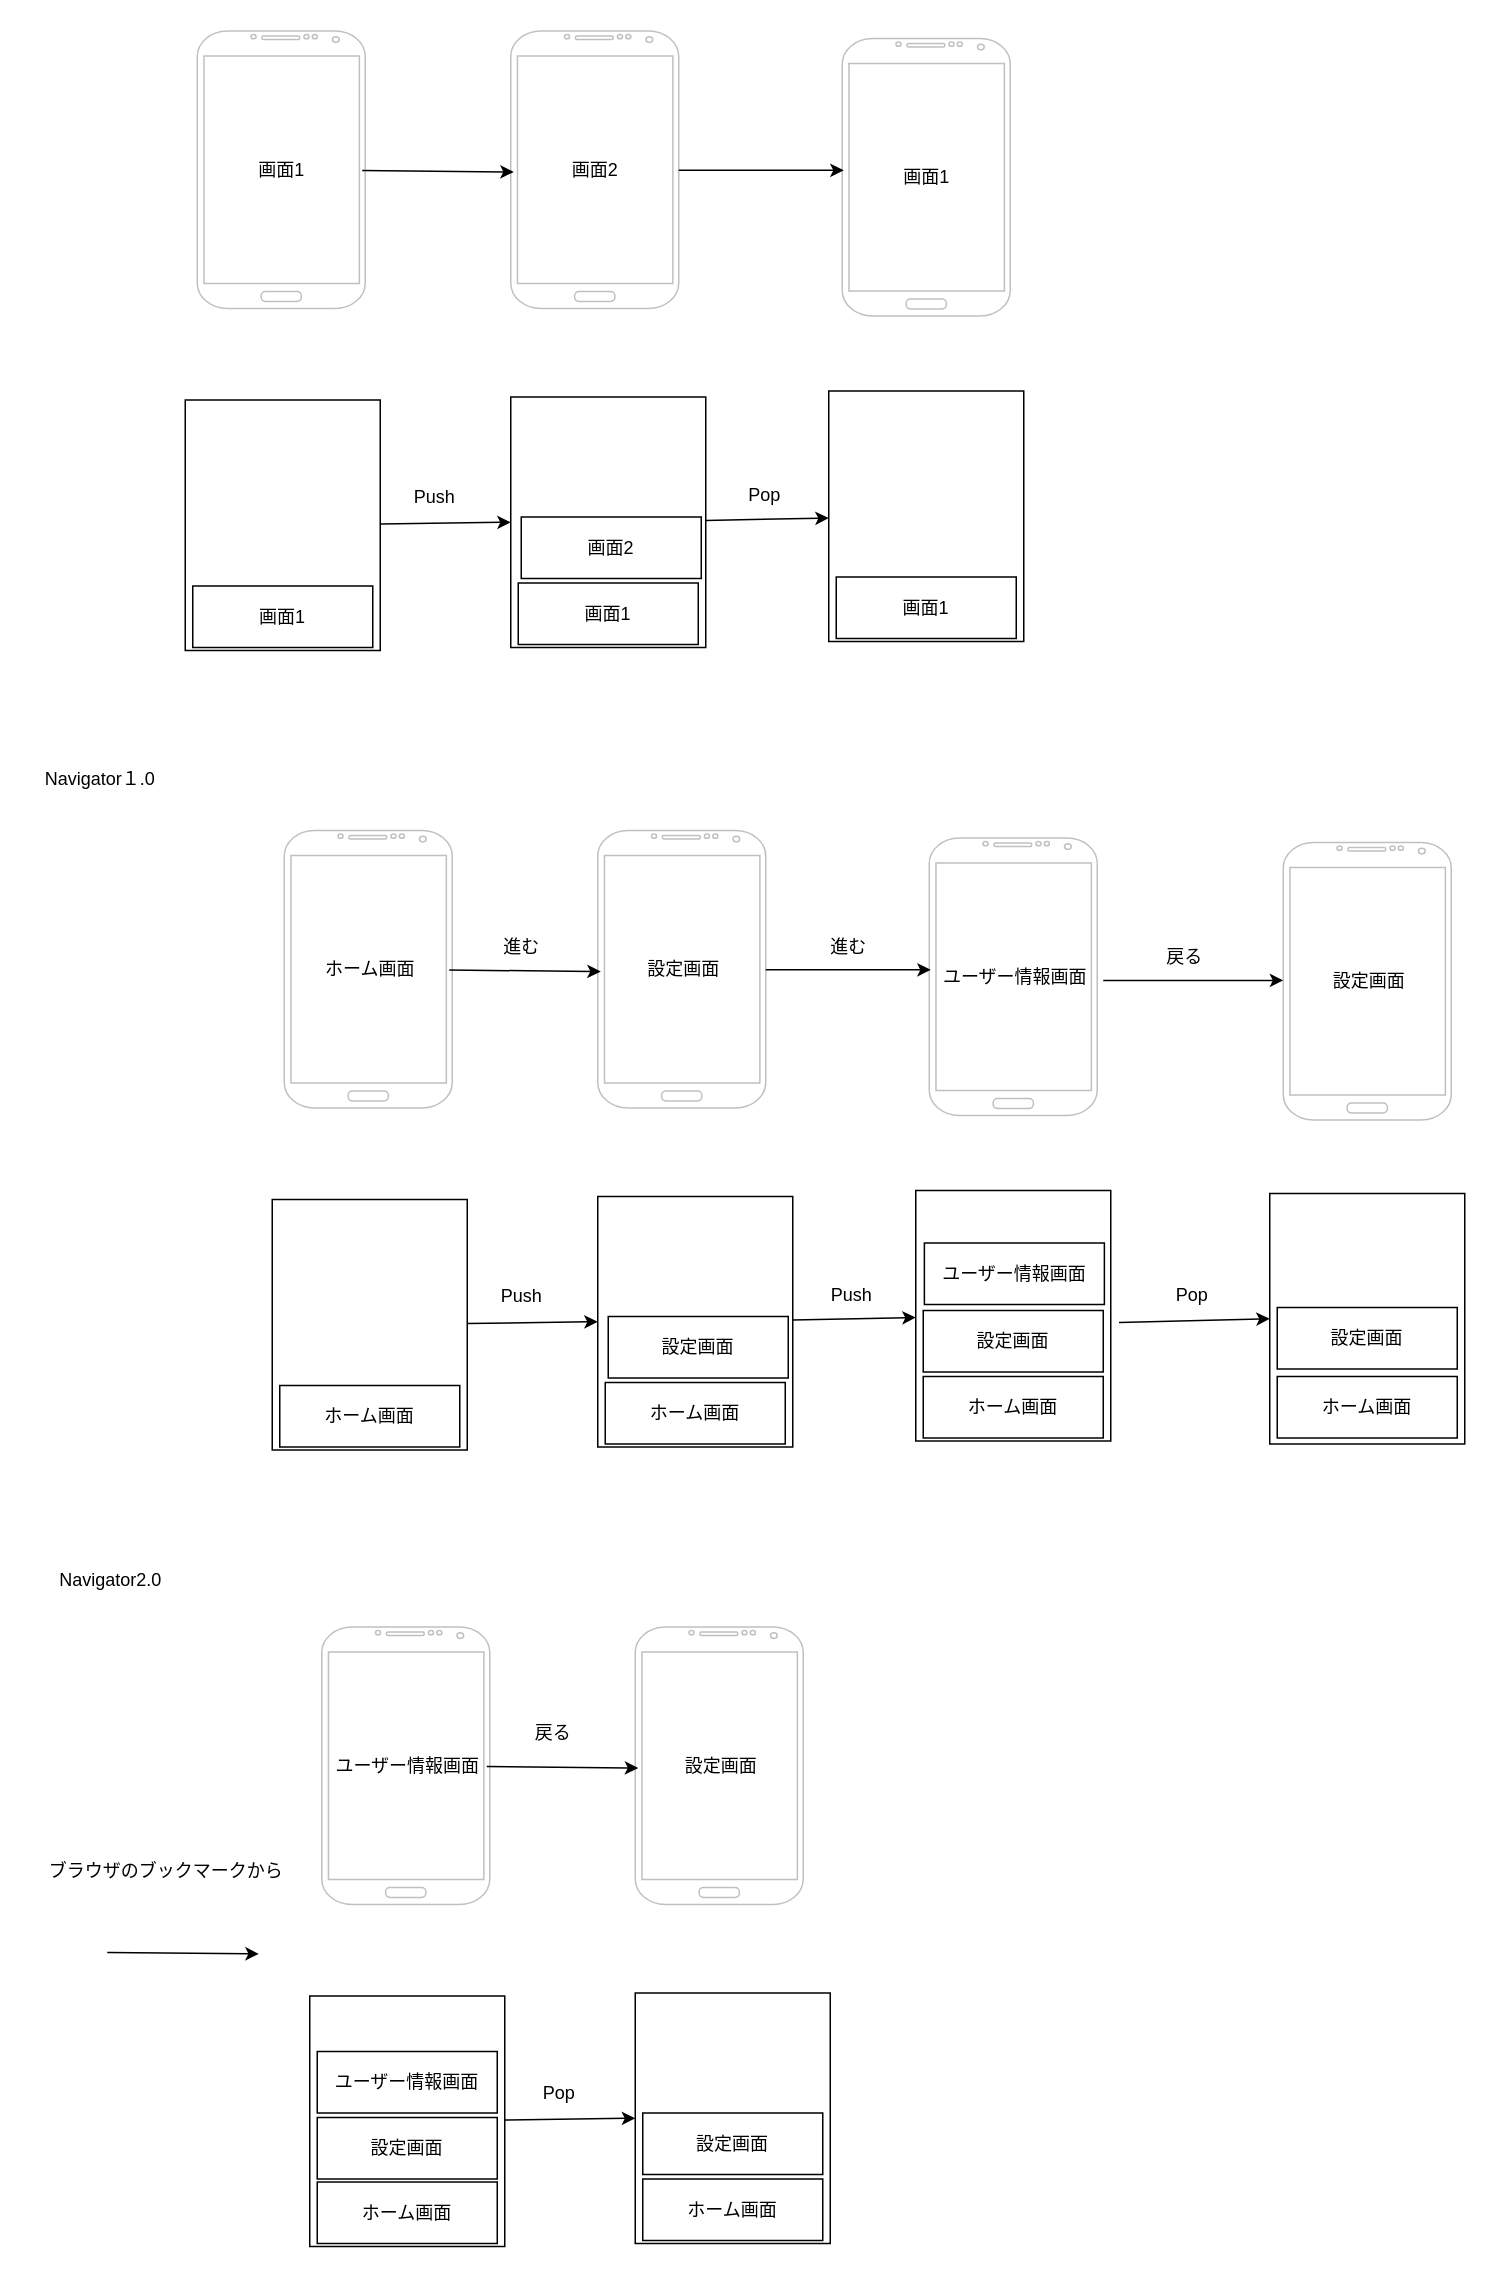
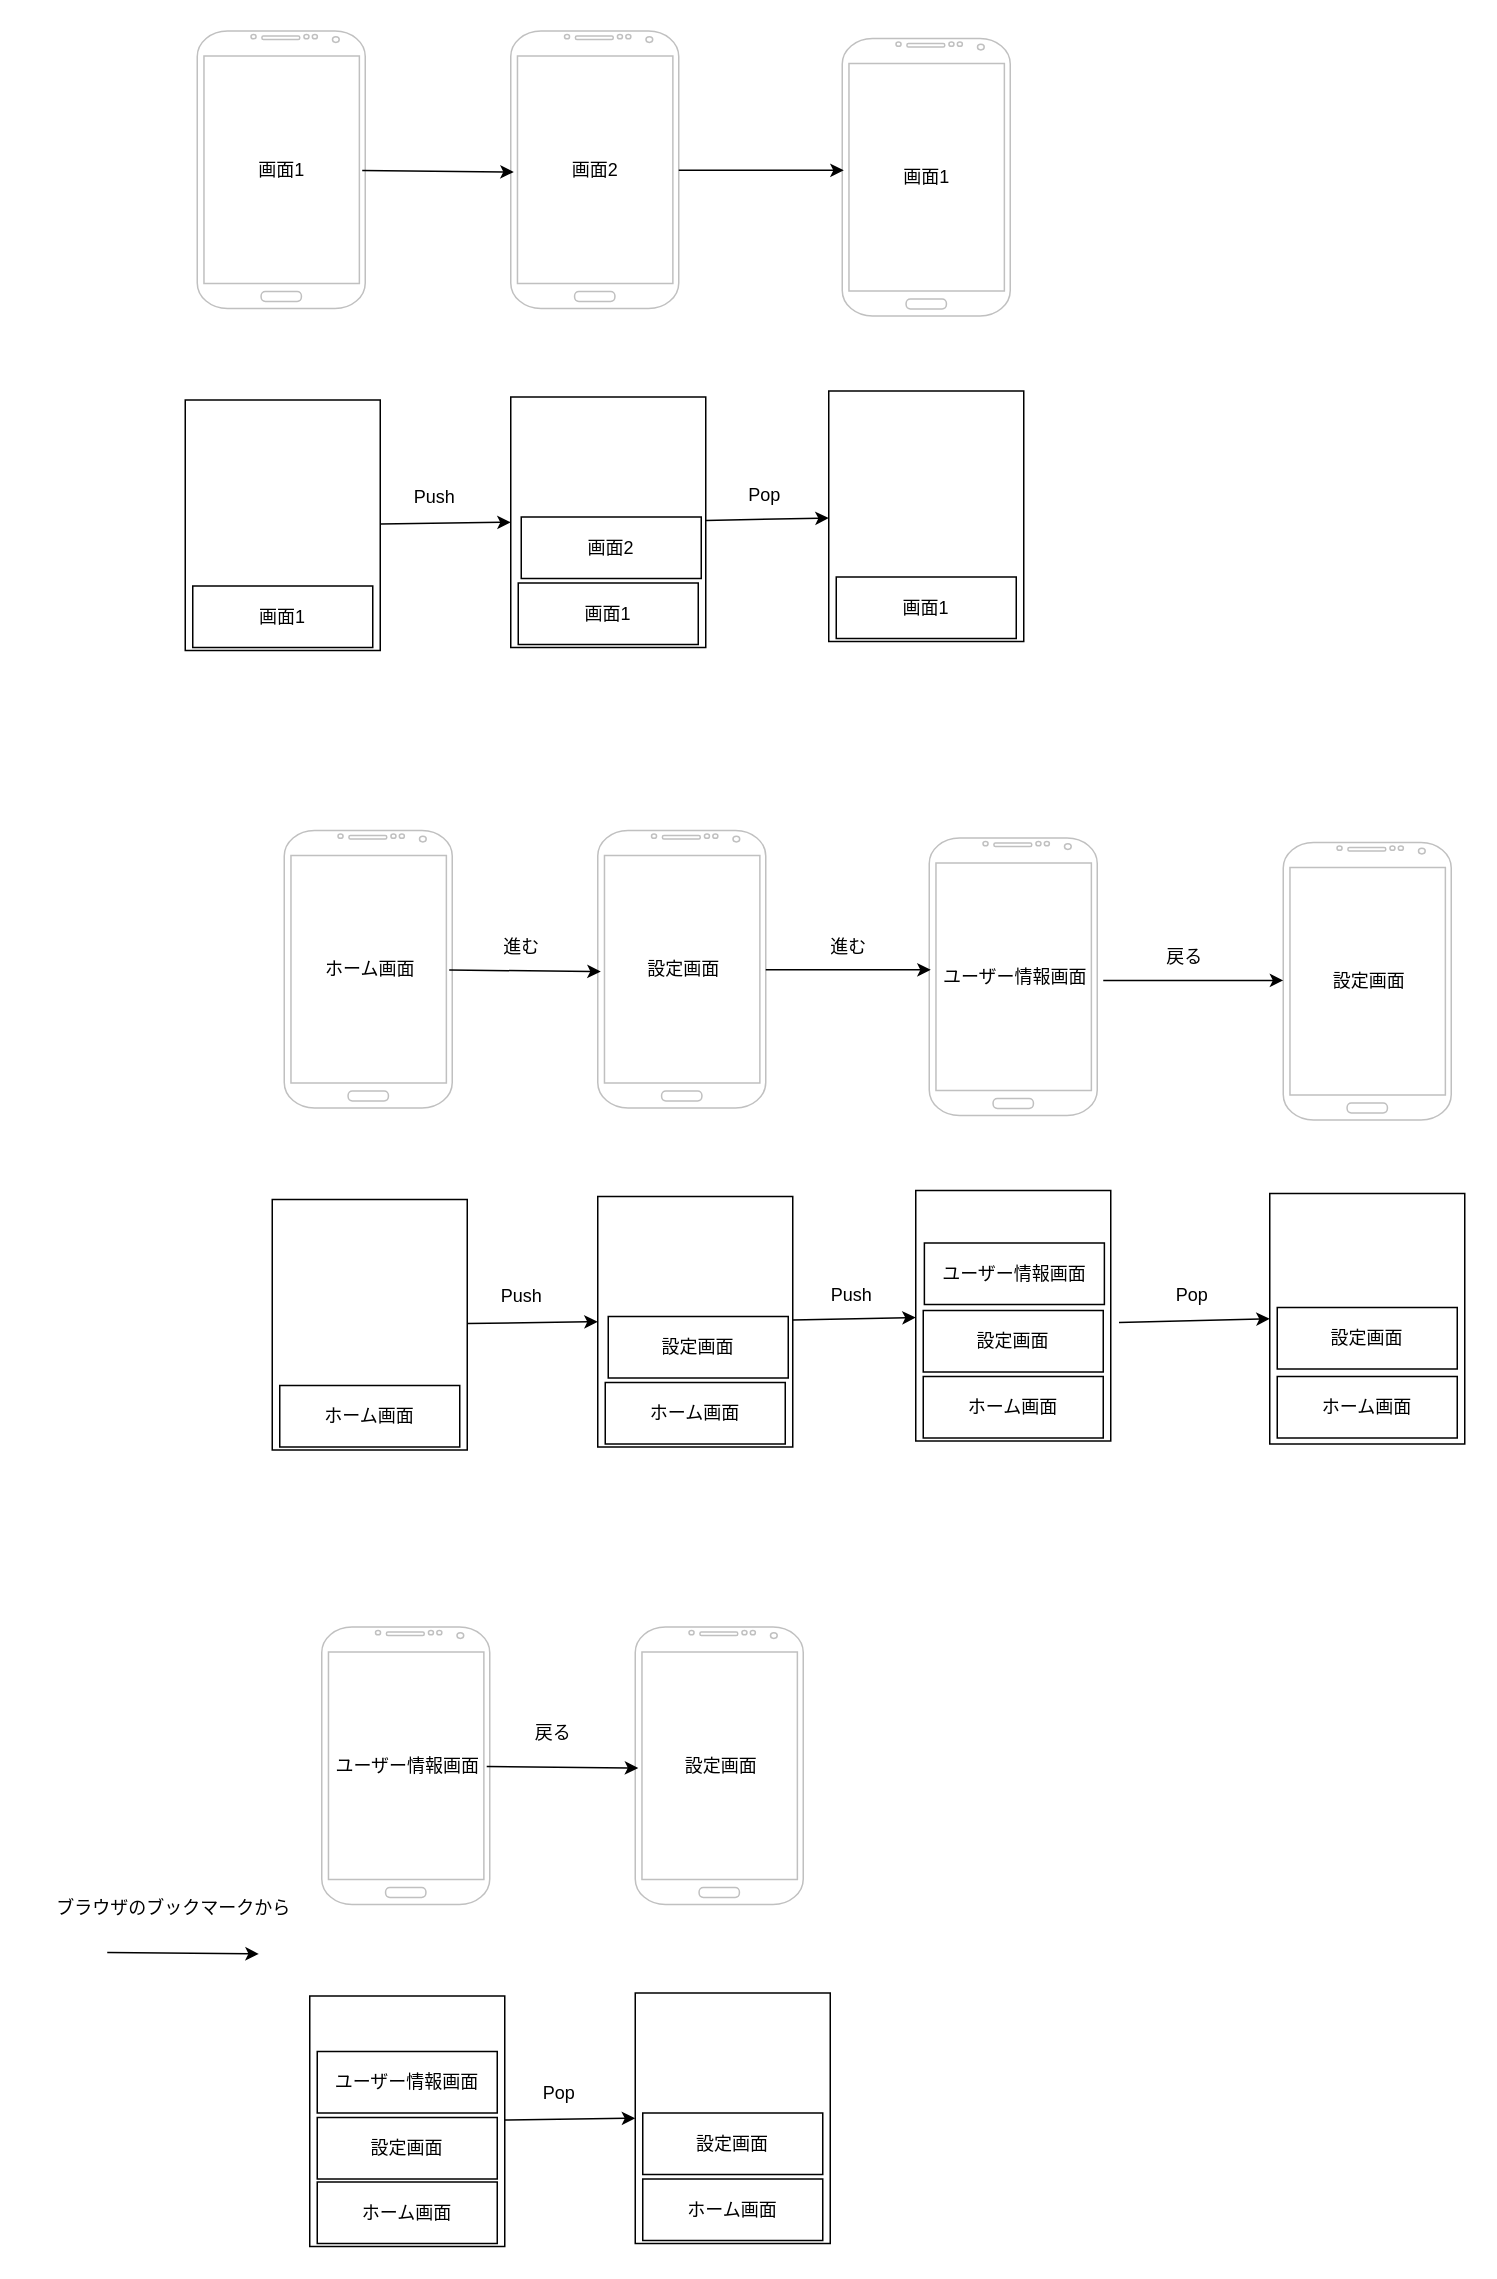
- <mxCell id="60" value="Navigator１.0" style="text;html=1;align=center;verticalAlign=middle;resizable=0;points=[];autosize=1;strokeColor=none;fillColor=none;" vertex="1" parent="1"><mxGeometry x="20" y="506" width="91" height="26" as="geometry" /></mxCell>
- <mxCell id="73" value="Navigator2.0" style="text;html=1;align=center;verticalAlign=middle;resizable=0;points=[];autosize=1;strokeColor=none;fillColor=none;" vertex="1" parent="1"><mxGeometry x="30" y="1040" width="86" height="26" as="geometry" /></mxCell>
- <mxCell id="75" value="ブラウザのブックマークから" style="text;html=1;align=center;verticalAlign=middle;resizable=0;points=[];autosize=1;strokeColor=none;fillColor=none;" vertex="1" parent="1"><mxGeometry x="23" y="1234" width="174" height="26" as="geometry" /></mxCell>
+ <mxCell id="75" value="ブラウザのブックマークから" style="text;html=1;align=center;verticalAlign=middle;resizable=0;points=[];autosize=1;strokeColor=none;fillColor=none;" vertex="1" parent="1"><mxGeometry x="28" y="1259" width="174" height="26" as="geometry" /></mxCell>
